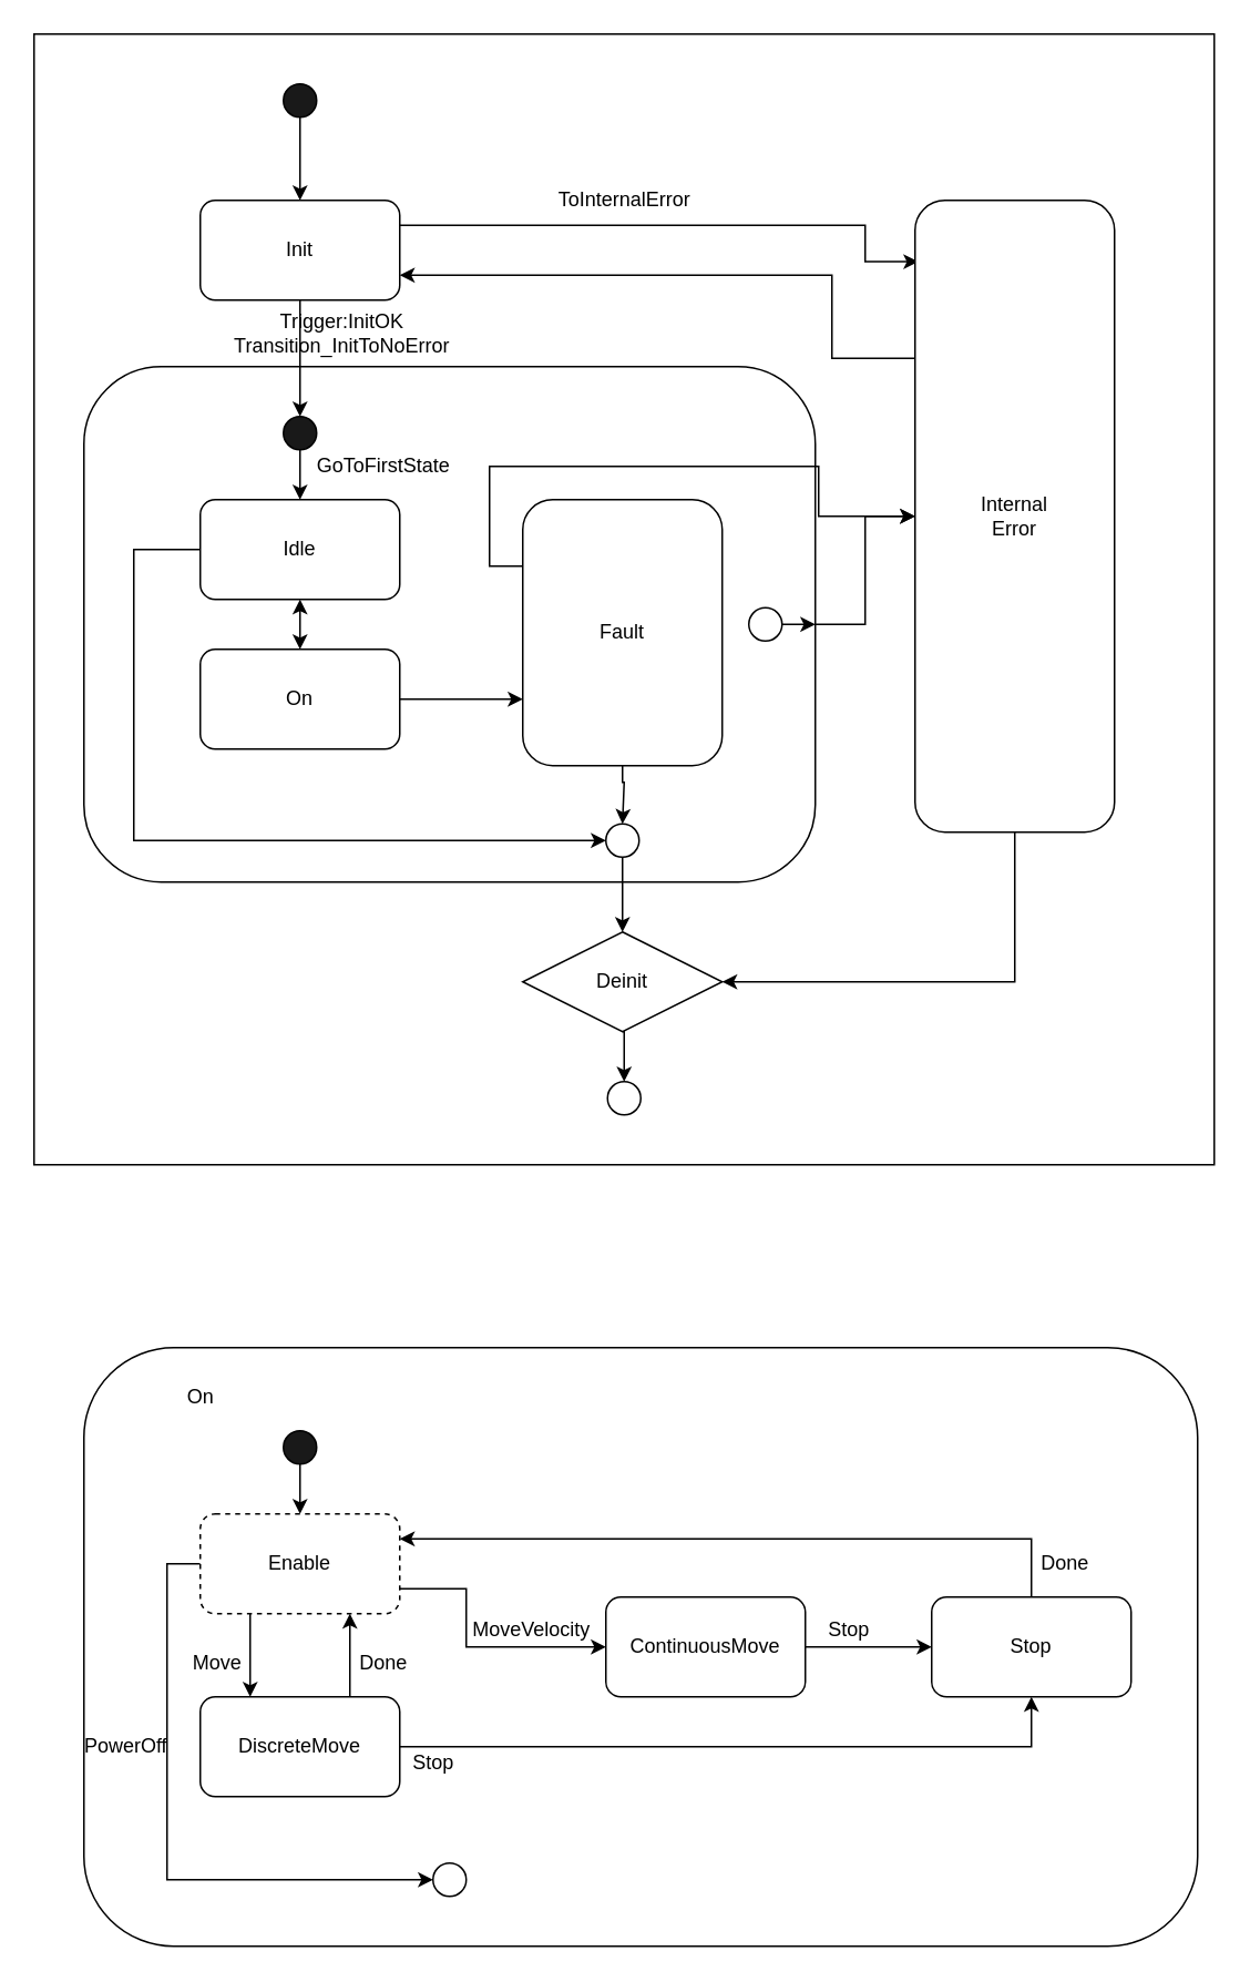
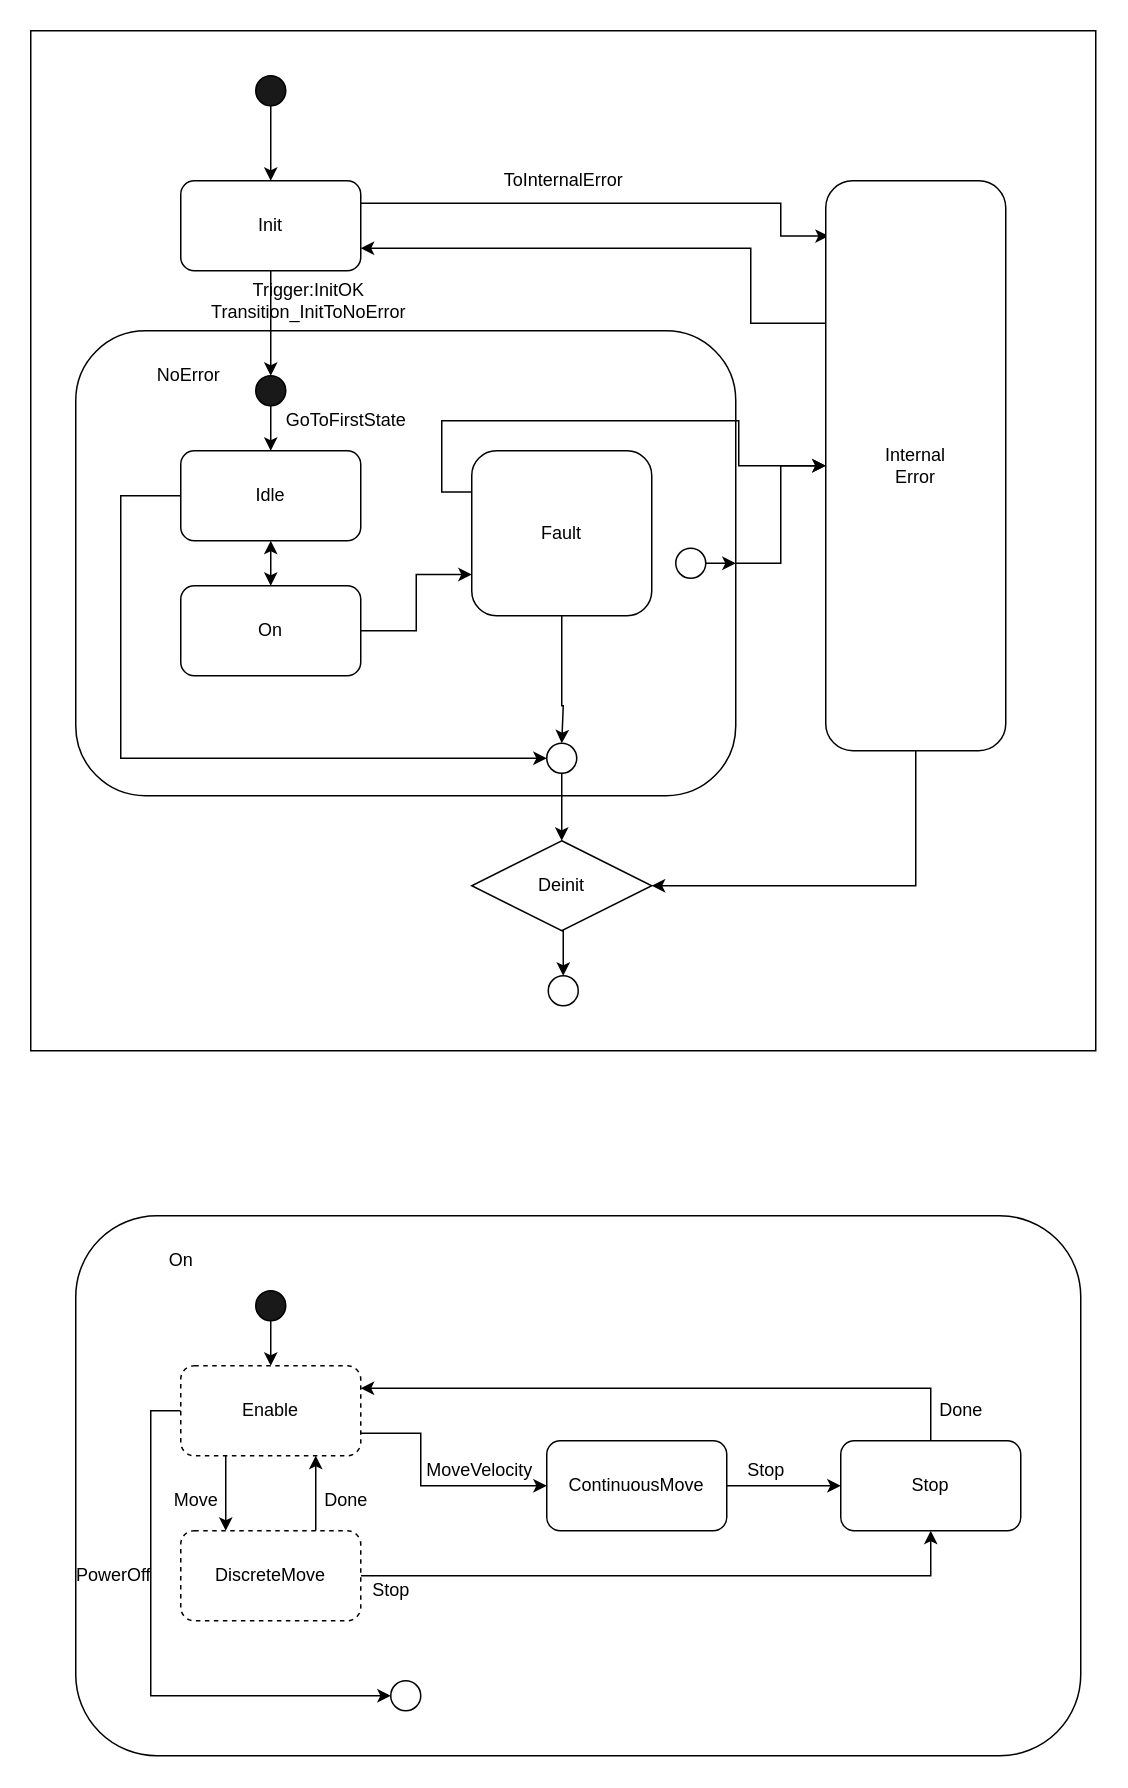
+ <mxCell id="7" value="NoError" style="text;html=1;align=center;verticalAlign=middle;resizable=0;points=[];autosize=1;" parent="1" vertex="1"><mxGeometry x="95" y="240" width="60" height="20" as="geometry" /></mxCell>
- <mxCell id="15" value="Fault" style="rounded=1;whiteSpace=wrap;html=1;" parent="1" vertex="1"><mxGeometry x="314" y="300" width="120" height="160" as="geometry" /></mxCell>
+ <mxCell id="15" value="Fault" style="rounded=1;whiteSpace=wrap;html=1;" parent="1" vertex="1"><mxGeometry x="314" y="300" width="120" height="110" as="geometry" /></mxCell>
- <mxCell id="44" value="DiscreteMove" style="rounded=1;whiteSpace=wrap;html=1;" parent="1" vertex="1"><mxGeometry x="120" y="1020" width="120" height="60" as="geometry" /></mxCell>
+ <mxCell id="44" value="DiscreteMove" style="rounded=1;whiteSpace=wrap;html=1;dashed=1;" parent="1" vertex="1"><mxGeometry x="120" y="1020" width="120" height="60" as="geometry" /></mxCell>
